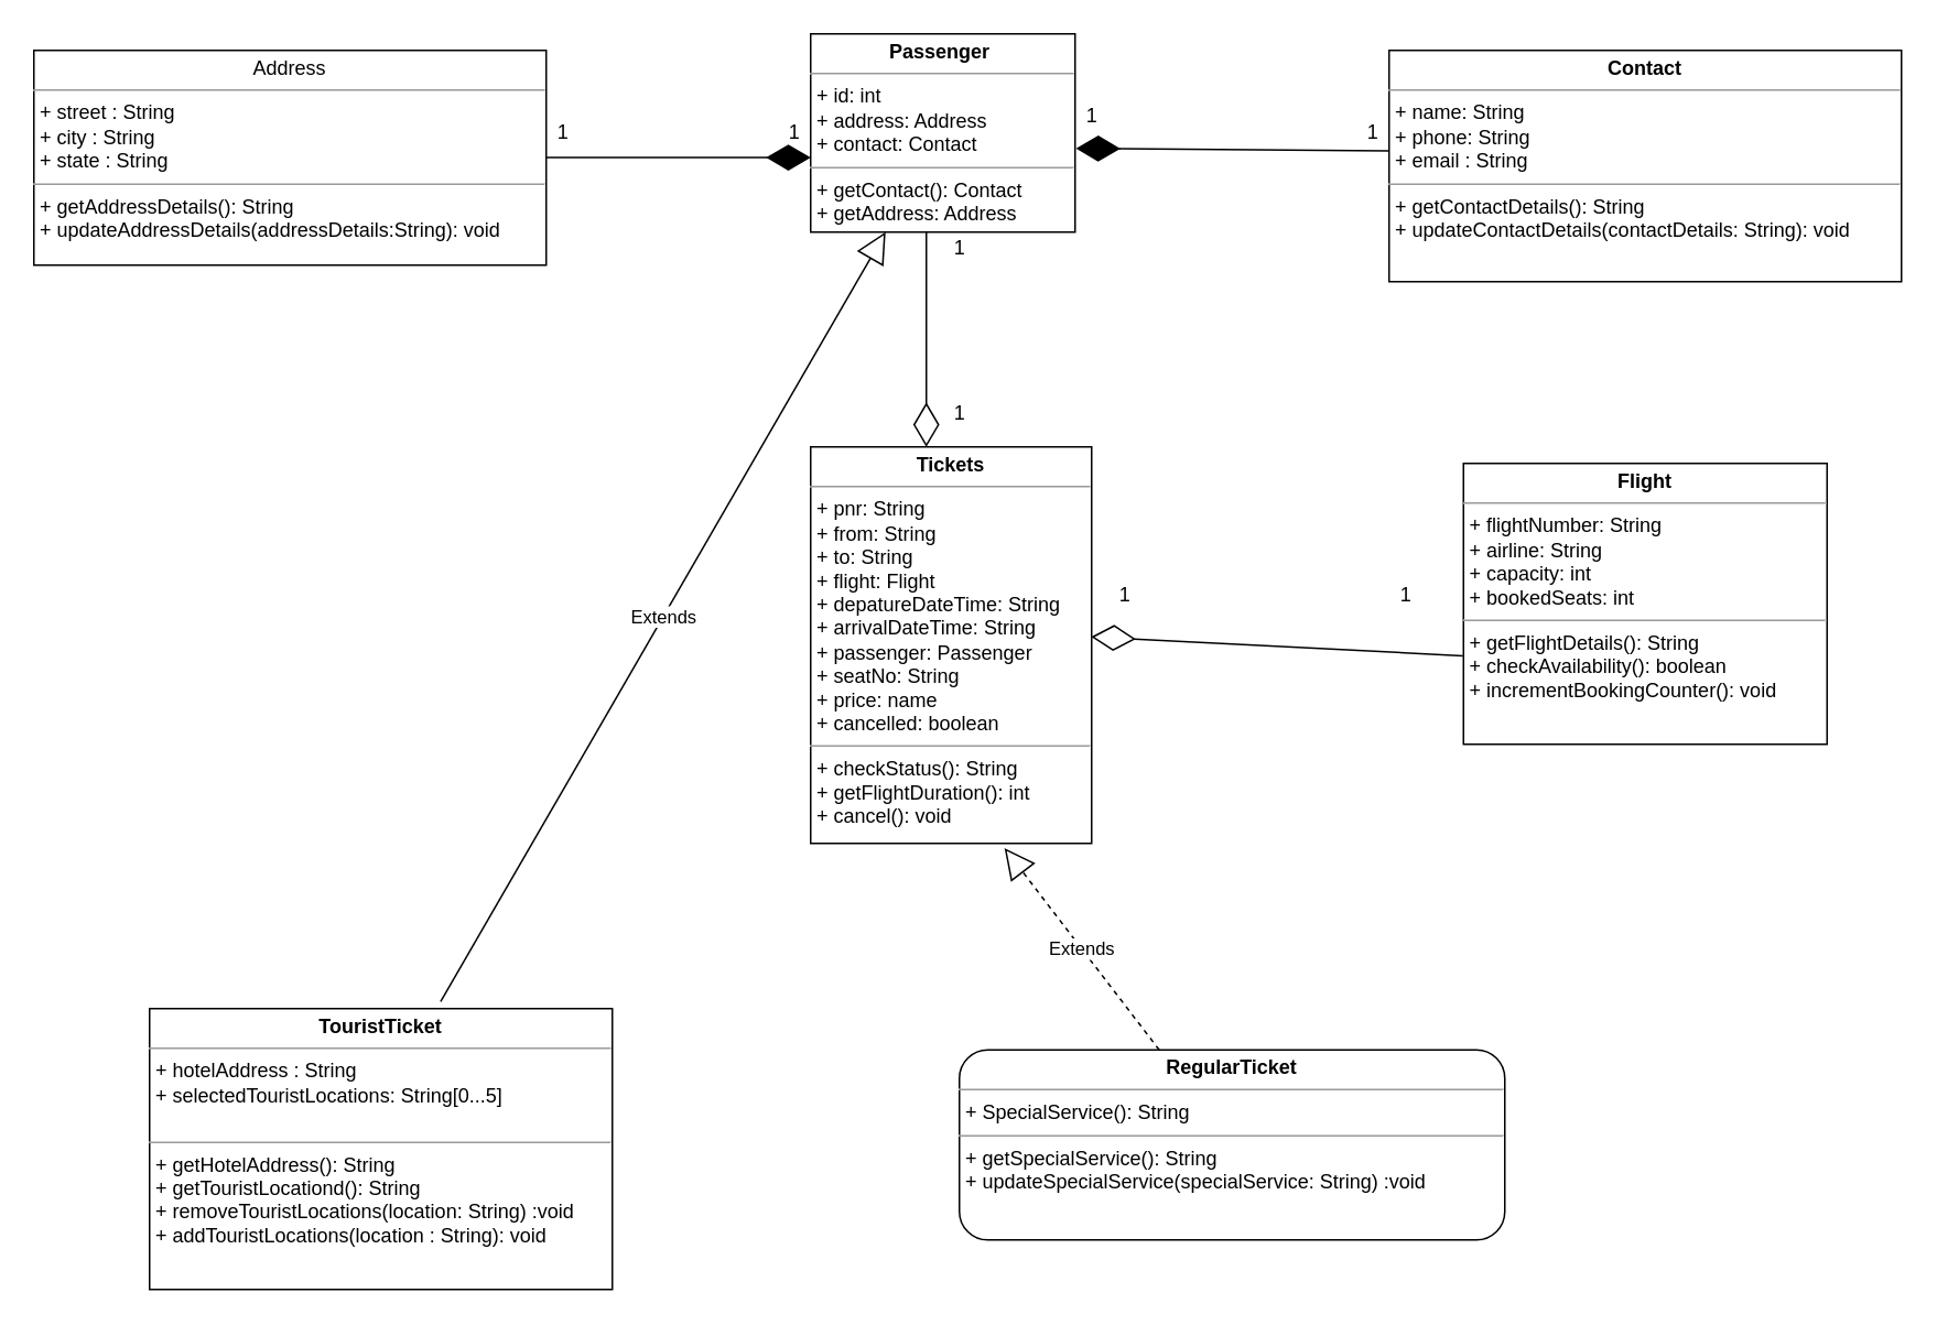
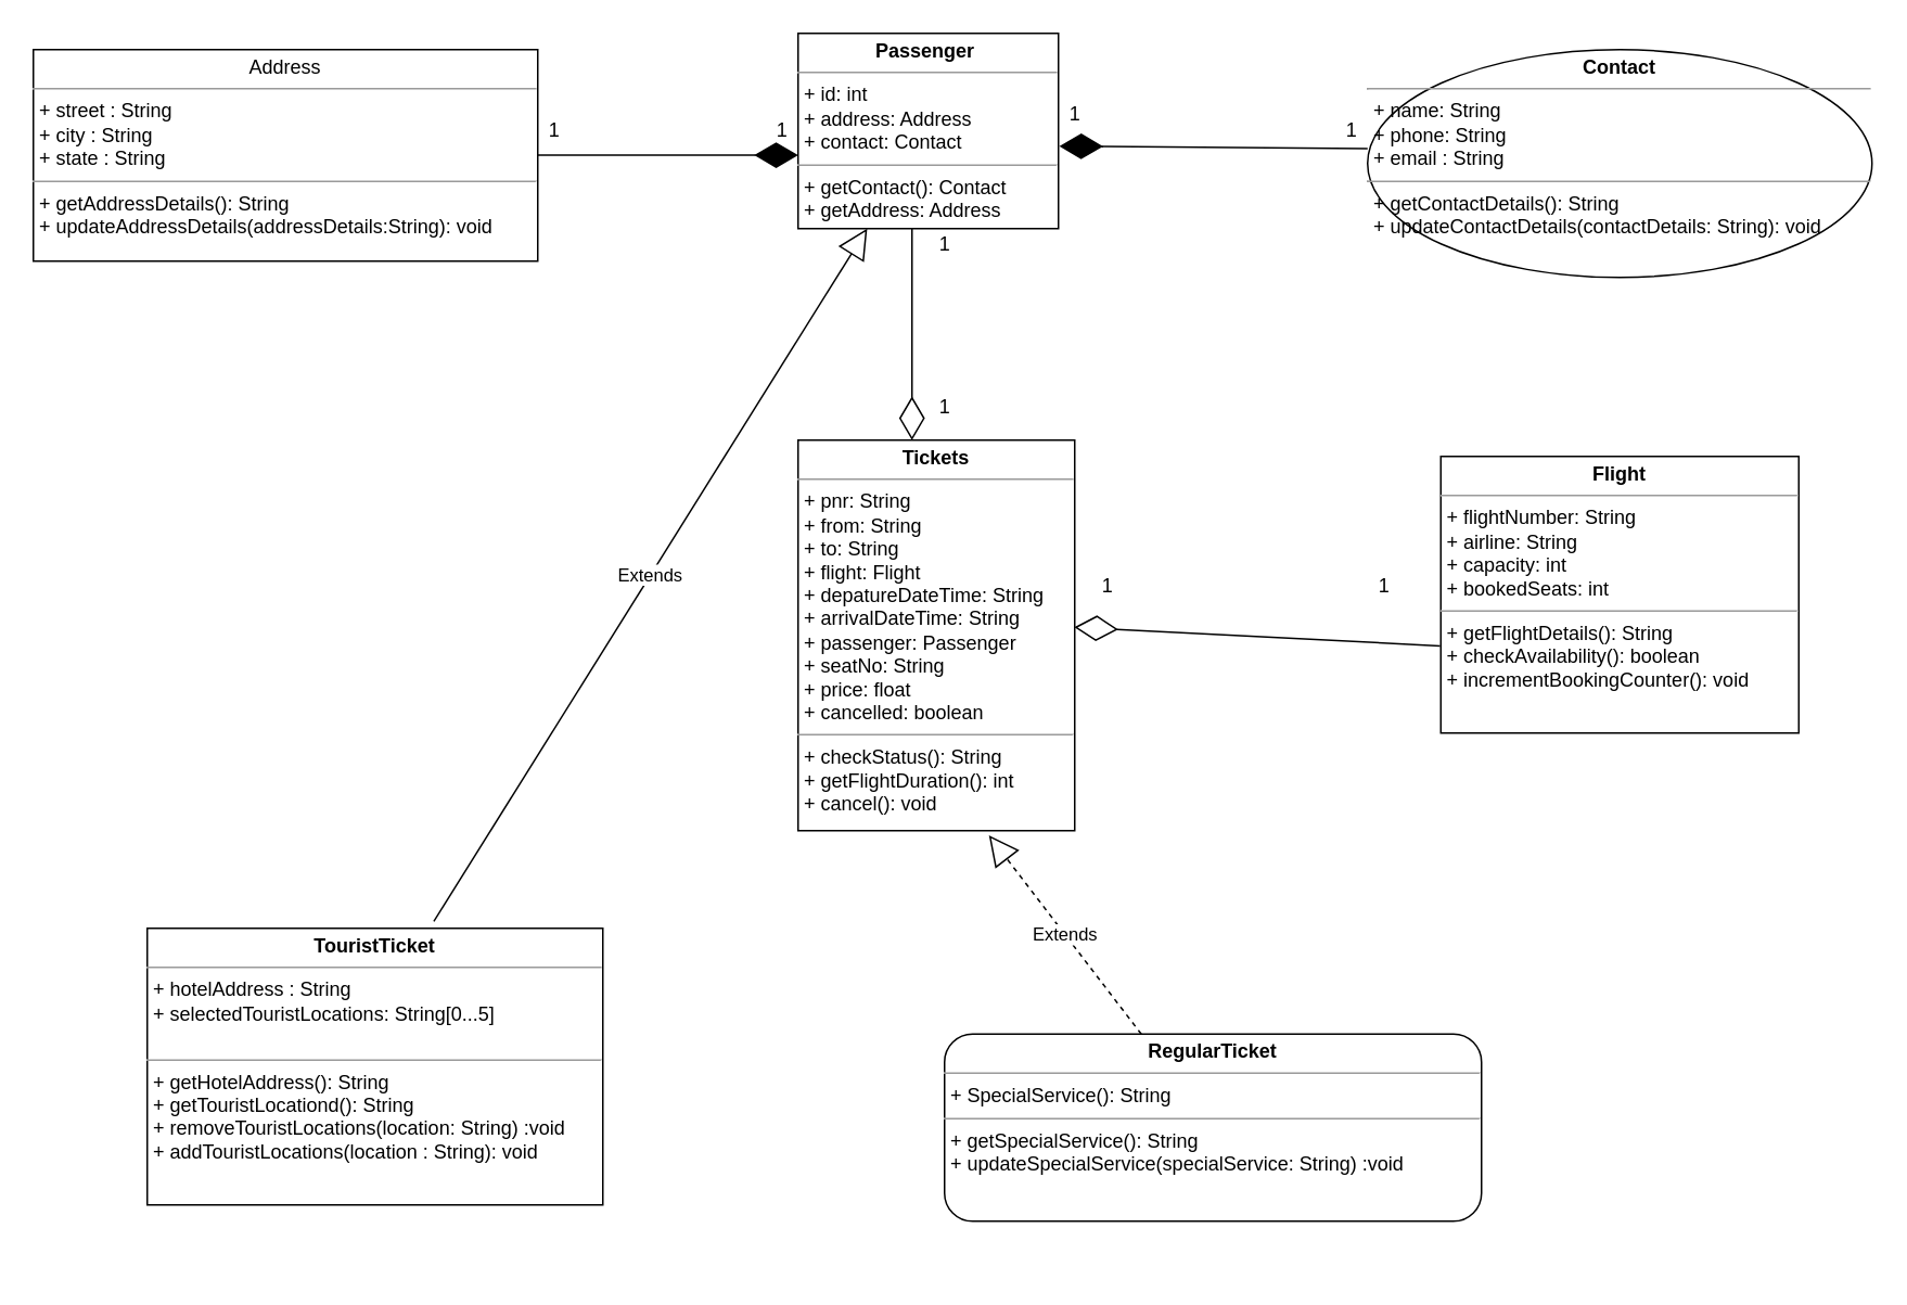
- <mxCell id="7" value="&lt;p style=&quot;margin: 0px ; margin-top: 4px ; text-align: center&quot;&gt;&lt;b&gt;Contact&lt;/b&gt;&lt;/p&gt;&lt;hr size=&quot;1&quot;&gt;&lt;p style=&quot;margin: 0px ; margin-left: 4px&quot;&gt;+ name: String&lt;/p&gt;&lt;p style=&quot;margin: 0px ; margin-left: 4px&quot;&gt;+ phone: String&lt;/p&gt;&lt;p style=&quot;margin: 0px ; margin-left: 4px&quot;&gt;+ email : String&lt;/p&gt;&lt;hr size=&quot;1&quot;&gt;&lt;p style=&quot;margin: 0px ; margin-left: 4px&quot;&gt;+ getContactDetails(): String&lt;/p&gt;&lt;p style=&quot;margin: 0px ; margin-left: 4px&quot;&gt;+ updateContactDetails(contactDetails: String): void&lt;/p&gt;" style="verticalAlign=top;align=left;overflow=fill;fontSize=12;fontFamily=Helvetica;html=1;" vertex="1" parent="1"><mxGeometry x="840" y="30" width="310" height="140" as="geometry" /></mxCell>
+ <mxCell id="7" value="&lt;p style=&quot;margin: 0px ; margin-top: 4px ; text-align: center&quot;&gt;&lt;b&gt;Contact&lt;/b&gt;&lt;/p&gt;&lt;hr size=&quot;1&quot;&gt;&lt;p style=&quot;margin: 0px ; margin-left: 4px&quot;&gt;+ name: String&lt;/p&gt;&lt;p style=&quot;margin: 0px ; margin-left: 4px&quot;&gt;+ phone: String&lt;/p&gt;&lt;p style=&quot;margin: 0px ; margin-left: 4px&quot;&gt;+ email : String&lt;/p&gt;&lt;hr size=&quot;1&quot;&gt;&lt;p style=&quot;margin: 0px ; margin-left: 4px&quot;&gt;+ getContactDetails(): String&lt;/p&gt;&lt;p style=&quot;margin: 0px ; margin-left: 4px&quot;&gt;+ updateContactDetails(contactDetails: String): void&lt;/p&gt;" style="ellipse;verticalAlign=top;align=left;overflow=fill;fontSize=12;fontFamily=Helvetica;html=1;" vertex="1" parent="1"><mxGeometry x="840" y="30" width="310" height="140" as="geometry" /></mxCell>
- <mxCell id="11" value="&lt;p style=&quot;margin: 0px ; margin-top: 4px ; text-align: center&quot;&gt;&lt;b&gt;Tickets&lt;/b&gt;&lt;/p&gt;&lt;hr size=&quot;1&quot;&gt;&lt;p style=&quot;margin: 0px ; margin-left: 4px&quot;&gt;+ pnr: String&lt;/p&gt;&lt;p style=&quot;margin: 0px ; margin-left: 4px&quot;&gt;+ from: String&lt;/p&gt;&lt;p style=&quot;margin: 0px ; margin-left: 4px&quot;&gt;&lt;span&gt;+ to: String&lt;/span&gt;&lt;/p&gt;&lt;p style=&quot;margin: 0px ; margin-left: 4px&quot;&gt;+ flight: Flight&lt;/p&gt;&lt;p style=&quot;margin: 0px ; margin-left: 4px&quot;&gt;+ depatureDateTime: String&lt;/p&gt;&lt;p style=&quot;margin: 0px ; margin-left: 4px&quot;&gt;+ arrivalDateTime: String&lt;/p&gt;&lt;p style=&quot;margin: 0px ; margin-left: 4px&quot;&gt;+ passenger: Passenger&lt;/p&gt;&lt;p style=&quot;margin: 0px ; margin-left: 4px&quot;&gt;+ seatNo: String&lt;/p&gt;&lt;p style=&quot;margin: 0px ; margin-left: 4px&quot;&gt;+ price: name&lt;/p&gt;&lt;p style=&quot;margin: 0px ; margin-left: 4px&quot;&gt;+ cancelled: boolean&lt;/p&gt;&lt;hr size=&quot;1&quot;&gt;&lt;p style=&quot;margin: 0px ; margin-left: 4px&quot;&gt;+ checkStatus(): String&lt;/p&gt;&lt;p style=&quot;margin: 0px ; margin-left: 4px&quot;&gt;+ getFlightDuration(): int&lt;/p&gt;&lt;p style=&quot;margin: 0px ; margin-left: 4px&quot;&gt;+ cancel(): void&lt;/p&gt;" style="verticalAlign=top;align=left;overflow=fill;fontSize=12;fontFamily=Helvetica;html=1;" vertex="1" parent="1"><mxGeometry x="490" y="270" width="170" height="240" as="geometry" /></mxCell>
+ <mxCell id="11" value="&lt;p style=&quot;margin: 0px ; margin-top: 4px ; text-align: center&quot;&gt;&lt;b&gt;Tickets&lt;/b&gt;&lt;/p&gt;&lt;hr size=&quot;1&quot;&gt;&lt;p style=&quot;margin: 0px ; margin-left: 4px&quot;&gt;+ pnr: String&lt;/p&gt;&lt;p style=&quot;margin: 0px ; margin-left: 4px&quot;&gt;+ from: String&lt;/p&gt;&lt;p style=&quot;margin: 0px ; margin-left: 4px&quot;&gt;&lt;span&gt;+ to: String&lt;/span&gt;&lt;/p&gt;&lt;p style=&quot;margin: 0px ; margin-left: 4px&quot;&gt;+ flight: Flight&lt;/p&gt;&lt;p style=&quot;margin: 0px ; margin-left: 4px&quot;&gt;+ depatureDateTime: String&lt;/p&gt;&lt;p style=&quot;margin: 0px ; margin-left: 4px&quot;&gt;+ arrivalDateTime: String&lt;/p&gt;&lt;p style=&quot;margin: 0px ; margin-left: 4px&quot;&gt;+ passenger: Passenger&lt;/p&gt;&lt;p style=&quot;margin: 0px ; margin-left: 4px&quot;&gt;+ seatNo: String&lt;/p&gt;&lt;p style=&quot;margin: 0px ; margin-left: 4px&quot;&gt;+ price: float&lt;/p&gt;&lt;p style=&quot;margin: 0px ; margin-left: 4px&quot;&gt;+ cancelled: boolean&lt;/p&gt;&lt;hr size=&quot;1&quot;&gt;&lt;p style=&quot;margin: 0px ; margin-left: 4px&quot;&gt;+ checkStatus(): String&lt;/p&gt;&lt;p style=&quot;margin: 0px ; margin-left: 4px&quot;&gt;+ getFlightDuration(): int&lt;/p&gt;&lt;p style=&quot;margin: 0px ; margin-left: 4px&quot;&gt;+ cancel(): void&lt;/p&gt;" style="verticalAlign=top;align=left;overflow=fill;fontSize=12;fontFamily=Helvetica;html=1;" vertex="1" parent="1"><mxGeometry x="490" y="270" width="170" height="240" as="geometry" /></mxCell>
- <mxCell id="19" value="&lt;p style=&quot;margin: 0px ; margin-top: 4px ; text-align: center&quot;&gt;&lt;b&gt;TouristTicket&lt;/b&gt;&lt;/p&gt;&lt;hr size=&quot;1&quot;&gt;&lt;p style=&quot;margin: 0px ; margin-left: 4px&quot;&gt;+ hotelAddress : String&lt;/p&gt;&lt;p style=&quot;margin: 0px ; margin-left: 4px&quot;&gt;+ selectedTouristLocations: String[0...5]&lt;/p&gt;&lt;p style=&quot;margin: 0px ; margin-left: 4px&quot;&gt;&lt;br&gt;&lt;/p&gt;&lt;hr size=&quot;1&quot;&gt;&lt;p style=&quot;margin: 0px ; margin-left: 4px&quot;&gt;+ getHotelAddress(): String&lt;/p&gt;&lt;p style=&quot;margin: 0px ; margin-left: 4px&quot;&gt;+ getTouristLocationd(): String&lt;/p&gt;&lt;p style=&quot;margin: 0px ; margin-left: 4px&quot;&gt;+ removeTouristLocations(location: String) :void&lt;/p&gt;&lt;p style=&quot;margin: 0px ; margin-left: 4px&quot;&gt;+ addTouristLocations(location : String): void&lt;/p&gt;" style="verticalAlign=top;align=left;overflow=fill;fontSize=12;fontFamily=Helvetica;html=1;" vertex="1" parent="1"><mxGeometry x="90" y="610" width="280" height="170" as="geometry" /></mxCell>
+ <mxCell id="19" value="&lt;p style=&quot;margin: 0px ; margin-top: 4px ; text-align: center&quot;&gt;&lt;b&gt;TouristTicket&lt;/b&gt;&lt;/p&gt;&lt;hr size=&quot;1&quot;&gt;&lt;p style=&quot;margin: 0px ; margin-left: 4px&quot;&gt;+ hotelAddress : String&lt;/p&gt;&lt;p style=&quot;margin: 0px ; margin-left: 4px&quot;&gt;+ selectedTouristLocations: String[0...5]&lt;/p&gt;&lt;p style=&quot;margin: 0px ; margin-left: 4px&quot;&gt;&lt;br&gt;&lt;/p&gt;&lt;hr size=&quot;1&quot;&gt;&lt;p style=&quot;margin: 0px ; margin-left: 4px&quot;&gt;+ getHotelAddress(): String&lt;/p&gt;&lt;p style=&quot;margin: 0px ; margin-left: 4px&quot;&gt;+ getTouristLocationd(): String&lt;/p&gt;&lt;p style=&quot;margin: 0px ; margin-left: 4px&quot;&gt;+ removeTouristLocations(location: String) :void&lt;/p&gt;&lt;p style=&quot;margin: 0px ; margin-left: 4px&quot;&gt;+ addTouristLocations(location : String): void&lt;/p&gt;" style="verticalAlign=top;align=left;overflow=fill;fontSize=12;fontFamily=Helvetica;html=1;" vertex="1" parent="1"><mxGeometry x="90" y="570" width="280" height="170" as="geometry" /></mxCell>
